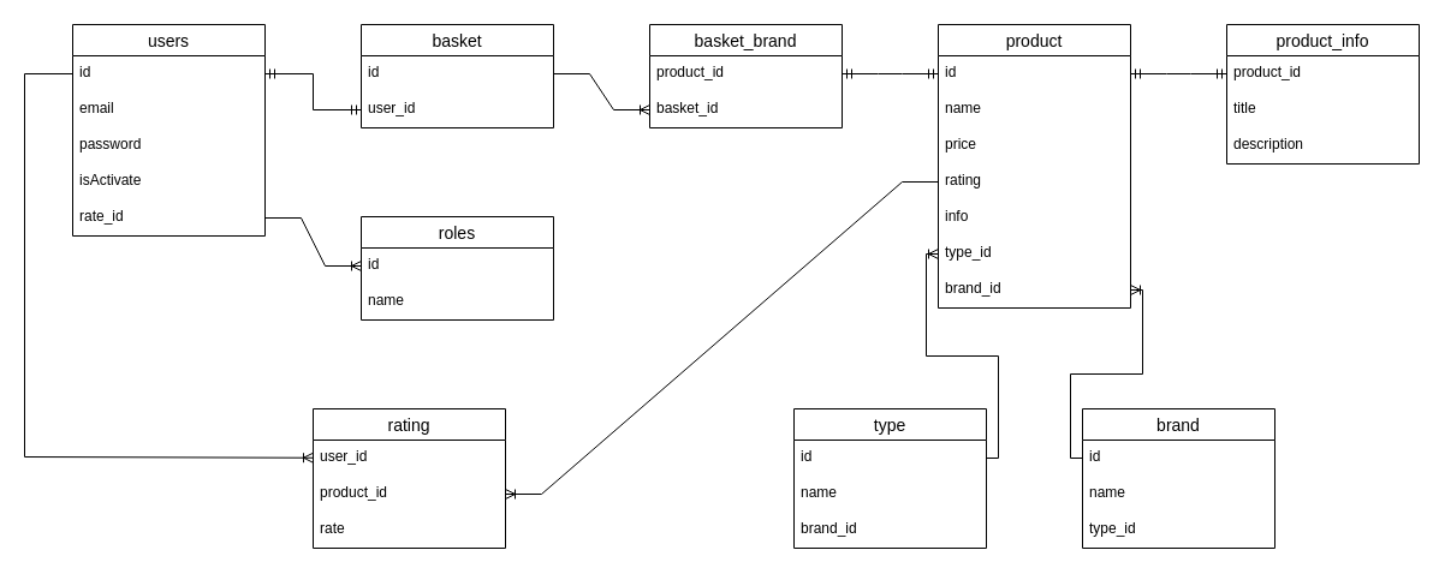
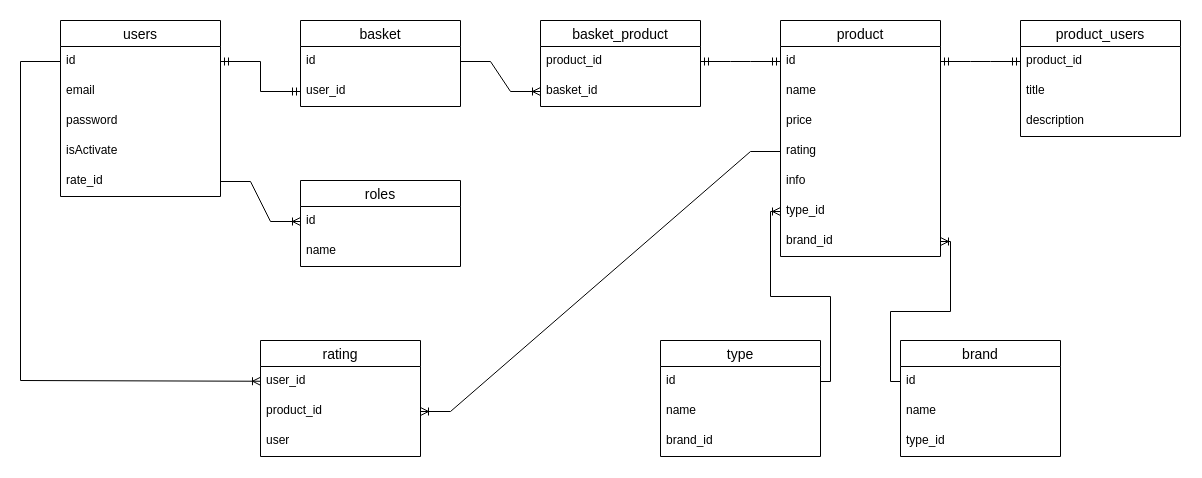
- <mxCell id="34" value="basket_brand" style="swimlane;fontStyle=0;childLayout=stackLayout;horizontal=1;startSize=26;horizontalStack=0;resizeParent=1;resizeParentMax=0;resizeLast=0;collapsible=1;marginBottom=0;align=center;fontSize=14;" vertex="1" parent="1"><mxGeometry x="540" y="20" width="160" height="86" as="geometry" /></mxCell>
+ <mxCell id="34" value="basket_product" style="swimlane;fontStyle=0;childLayout=stackLayout;horizontal=1;startSize=26;horizontalStack=0;resizeParent=1;resizeParentMax=0;resizeLast=0;collapsible=1;marginBottom=0;align=center;fontSize=14;" vertex="1" parent="1"><mxGeometry x="540" y="20" width="160" height="86" as="geometry" /></mxCell>
- <mxCell id="30" value="product_info" style="swimlane;fontStyle=0;childLayout=stackLayout;horizontal=1;startSize=26;horizontalStack=0;resizeParent=1;resizeParentMax=0;resizeLast=0;collapsible=1;marginBottom=0;align=center;fontSize=14;" vertex="1" parent="1"><mxGeometry x="1020" y="20" width="160" height="116" as="geometry" /></mxCell>
+ <mxCell id="30" value="product_users" style="swimlane;fontStyle=0;childLayout=stackLayout;horizontal=1;startSize=26;horizontalStack=0;resizeParent=1;resizeParentMax=0;resizeLast=0;collapsible=1;marginBottom=0;align=center;fontSize=14;" vertex="1" parent="1"><mxGeometry x="1020" y="20" width="160" height="116" as="geometry" /></mxCell>
- <mxCell id="42" value="rate" style="text;strokeColor=none;fillColor=none;spacingLeft=4;spacingRight=4;overflow=hidden;rotatable=0;points=[[0,0.5],[1,0.5]];portConstraint=eastwest;fontSize=12;whiteSpace=wrap;html=1;" vertex="1" parent="39"><mxGeometry y="86" width="160" height="30" as="geometry" /></mxCell>
+ <mxCell id="42" value="user" style="text;strokeColor=none;fillColor=none;spacingLeft=4;spacingRight=4;overflow=hidden;rotatable=0;points=[[0,0.5],[1,0.5]];portConstraint=eastwest;fontSize=12;whiteSpace=wrap;html=1;" vertex="1" parent="39"><mxGeometry y="86" width="160" height="30" as="geometry" /></mxCell>
